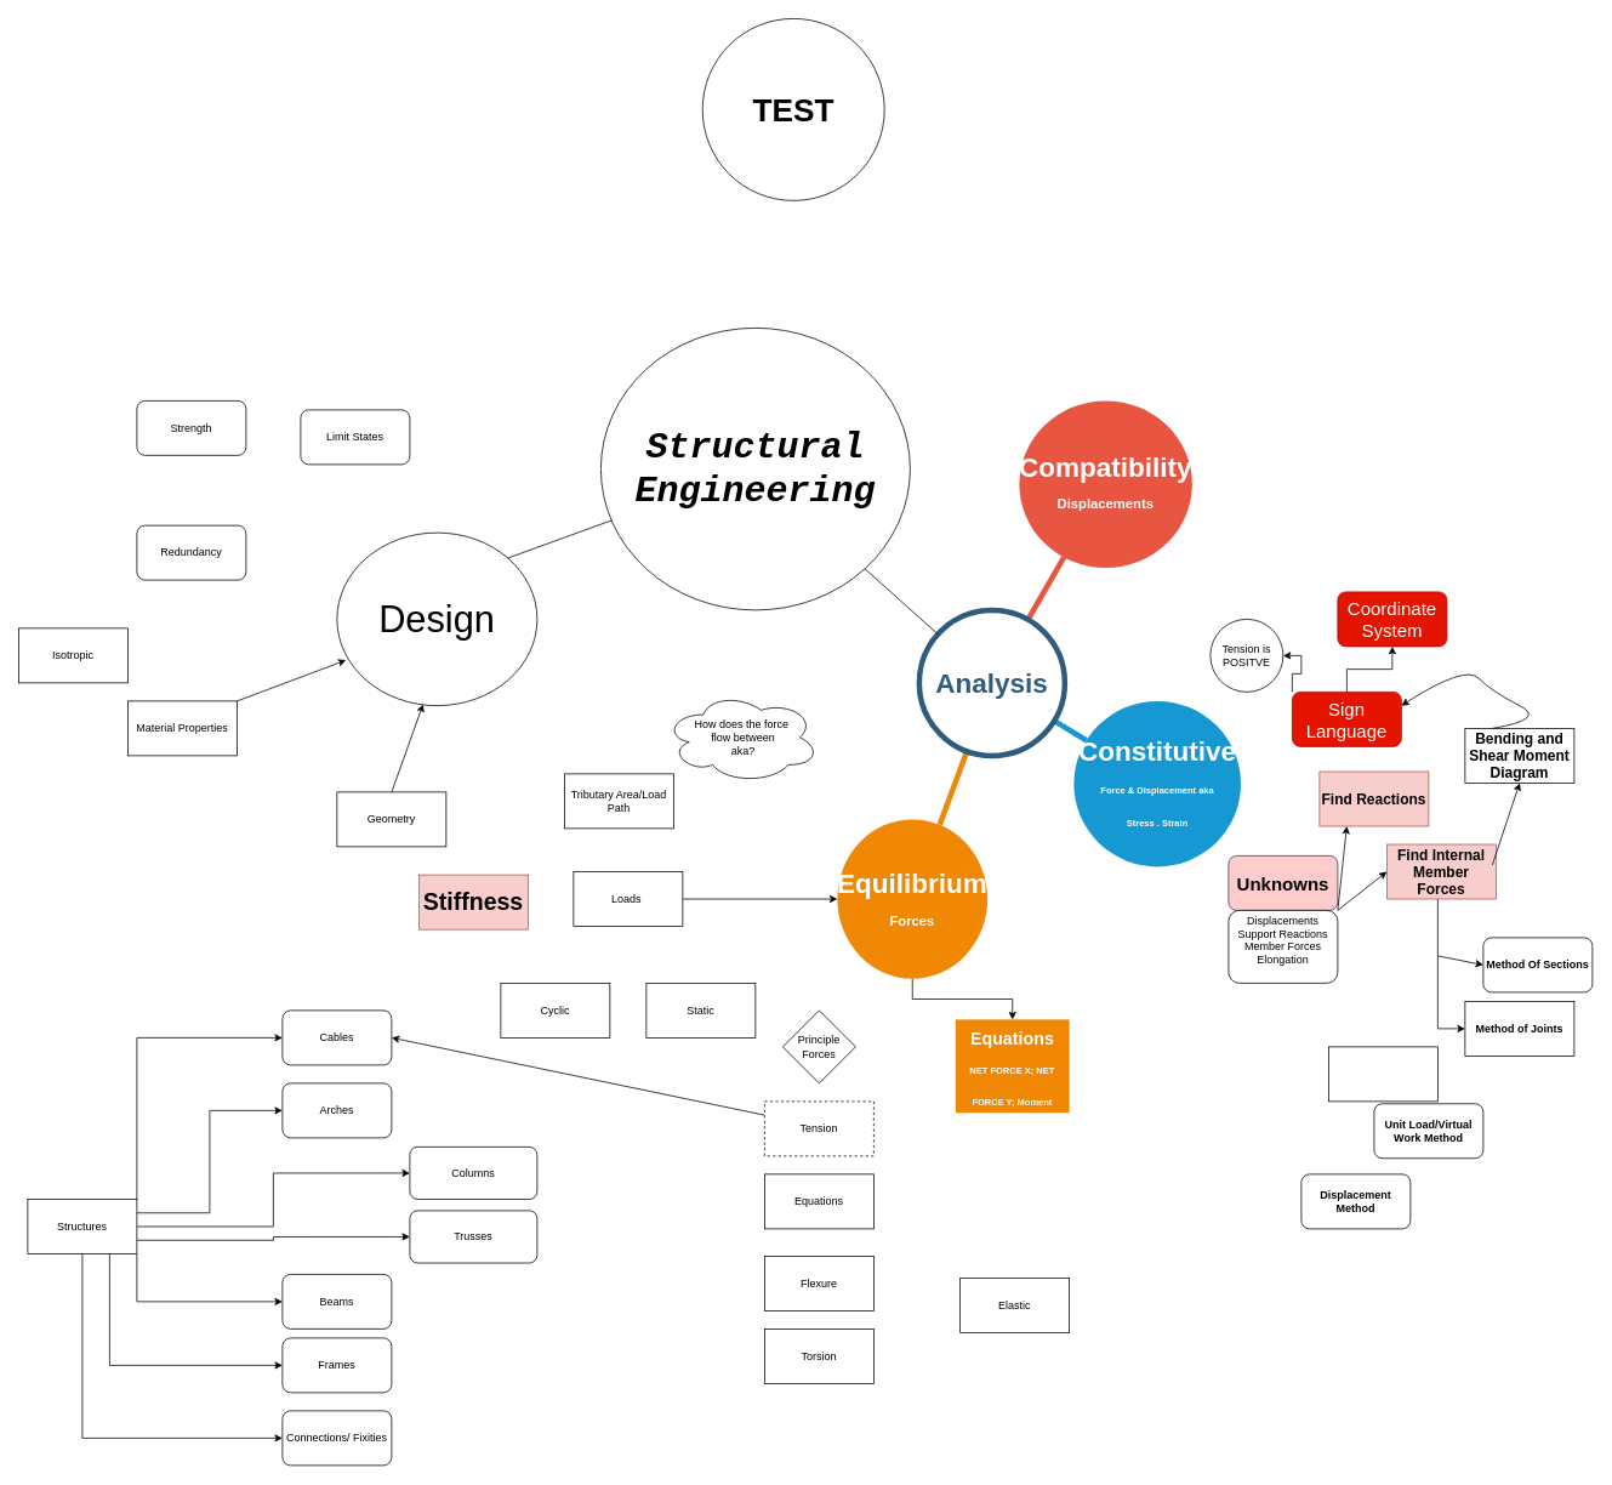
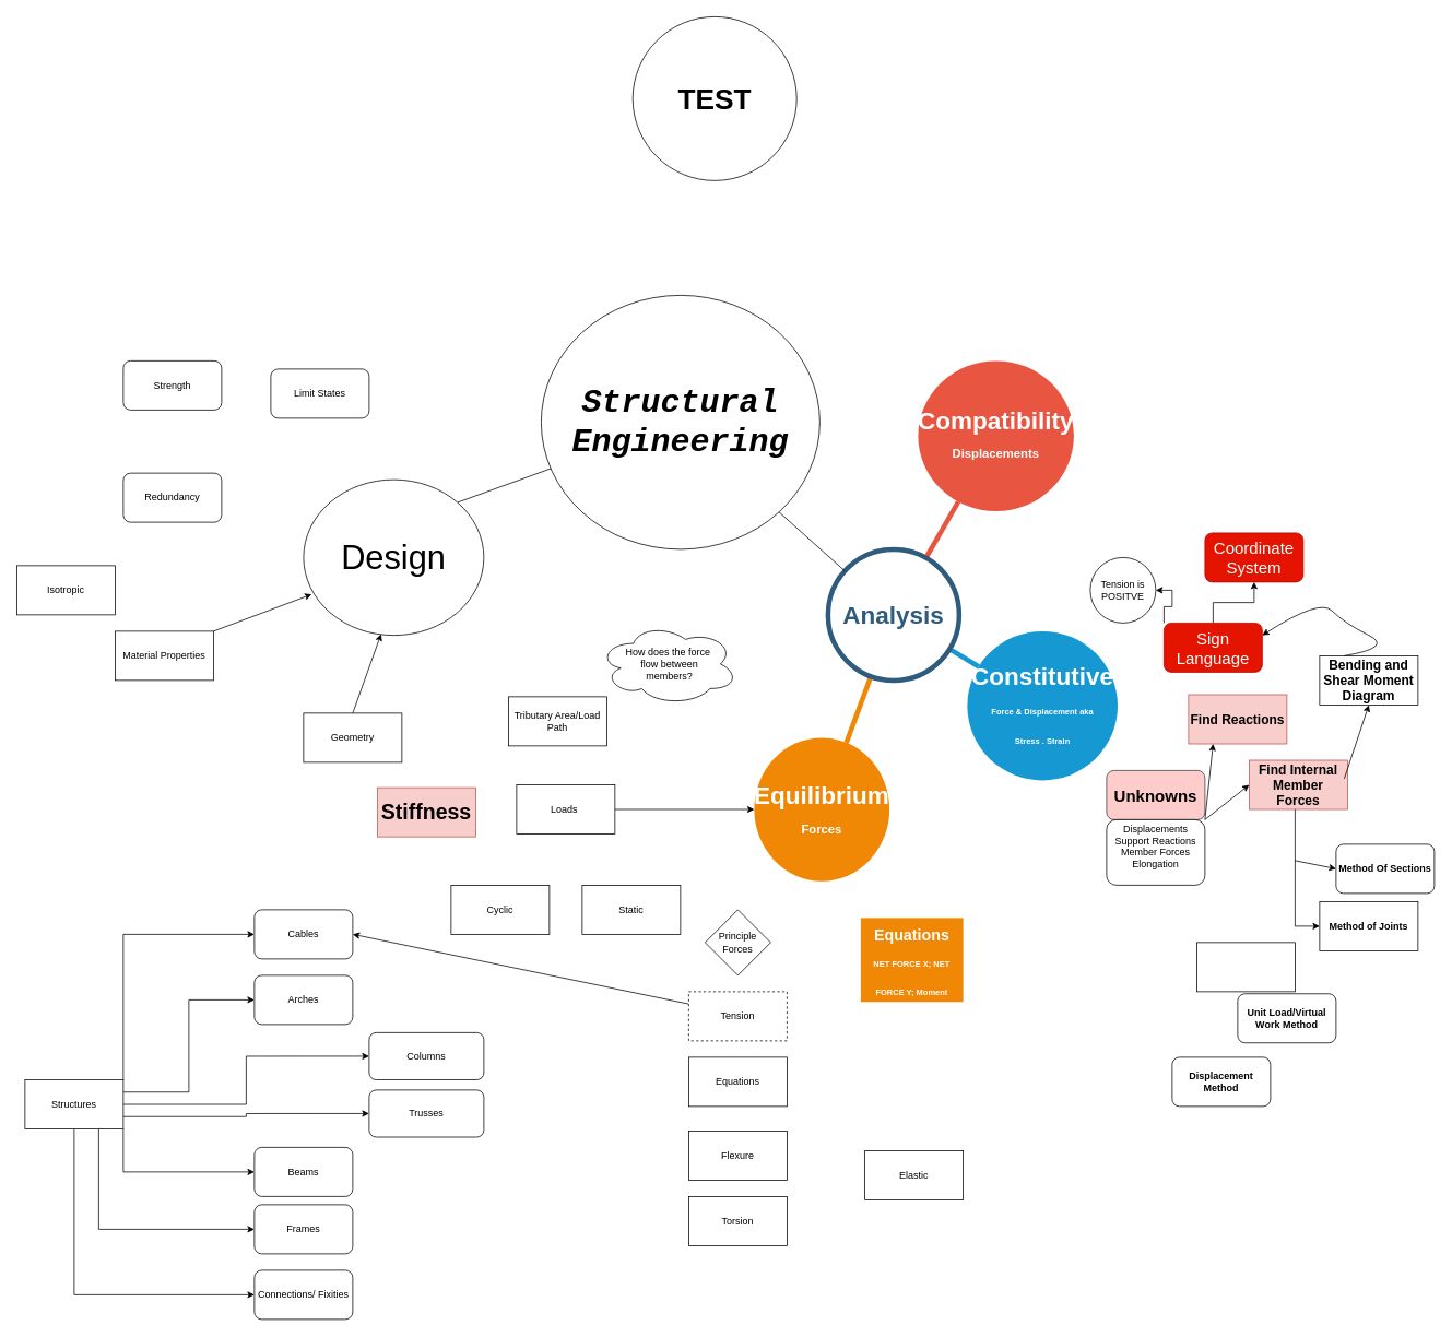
- <mxCell id="67" value="How does the force&lt;div&gt;&amp;nbsp;flow between&lt;/div&gt;&lt;div&gt;&amp;nbsp;aka?&lt;/div&gt;" style="ellipse;shape=cloud;whiteSpace=wrap;html=1;" parent="1" vertex="1"><mxGeometry x="730" y="760" width="170" height="100" as="geometry" /></mxCell>
+ <mxCell id="67" value="How does the force&lt;div&gt;&amp;nbsp;flow between&lt;/div&gt;&lt;div&gt;&amp;nbsp;members?&lt;/div&gt;" style="ellipse;shape=cloud;whiteSpace=wrap;html=1;" parent="1" vertex="1"><mxGeometry x="730" y="760" width="170" height="100" as="geometry" /></mxCell>
- <mxCell id="4" value="" style="edgeStyle=orthogonalEdgeStyle;rounded=0;orthogonalLoop=1;jettySize=auto;html=1;" parent="1" source="5" target="10" edge="1"><mxGeometry relative="1" as="geometry" /></mxCell>
